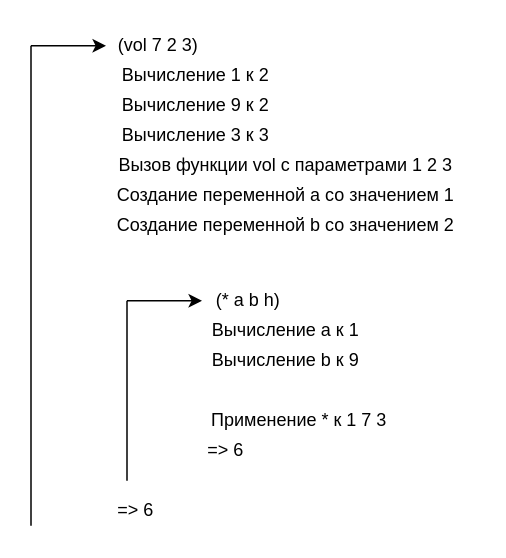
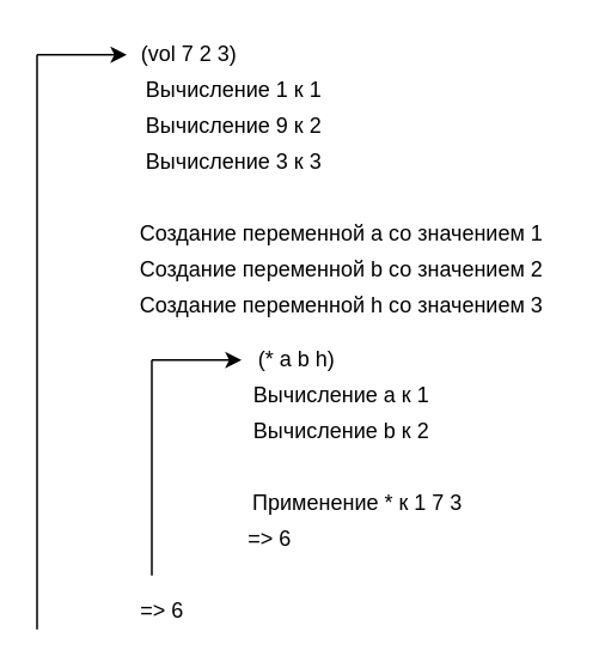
- <mxCell id="5" value="Вычисление 1 к 2" style="text;html=1;strokeColor=none;fillColor=none;align=center;verticalAlign=middle;whiteSpace=wrap;rounded=0;" vertex="1" parent="1"><mxGeometry x="70" y="40" width="120" height="20" as="geometry" /></mxCell>
+ <mxCell id="5" value="Вычисление 1 к 1" style="text;html=1;strokeColor=none;fillColor=none;align=center;verticalAlign=middle;whiteSpace=wrap;rounded=0;" vertex="1" parent="1"><mxGeometry x="70" y="40" width="120" height="20" as="geometry" /></mxCell>
- <mxCell id="7" value="Вызов функции vol с параметрами 1 2 3" style="text;html=1;strokeColor=none;fillColor=none;align=center;verticalAlign=middle;whiteSpace=wrap;rounded=0;" vertex="1" parent="1"><mxGeometry x="70" y="100" width="240" height="20" as="geometry" /></mxCell>
+ <mxCell id="11" value="Создание переменной h со значением 3" style="text;html=1;strokeColor=none;fillColor=none;align=center;verticalAlign=middle;whiteSpace=wrap;rounded=0;" vertex="1" parent="1"><mxGeometry x="75" y="160" width="230" height="20" as="geometry" /></mxCell>
- <mxCell id="16" value="Вычисление b к 9" style="text;html=1;strokeColor=none;fillColor=none;align=center;verticalAlign=middle;whiteSpace=wrap;rounded=0;" vertex="1" parent="1"><mxGeometry x="130" y="230" width="120" height="20" as="geometry" /></mxCell>
+ <mxCell id="16" value="Вычисление b к 2" style="text;html=1;strokeColor=none;fillColor=none;align=center;verticalAlign=middle;whiteSpace=wrap;rounded=0;" vertex="1" parent="1"><mxGeometry x="130" y="230" width="120" height="20" as="geometry" /></mxCell>
